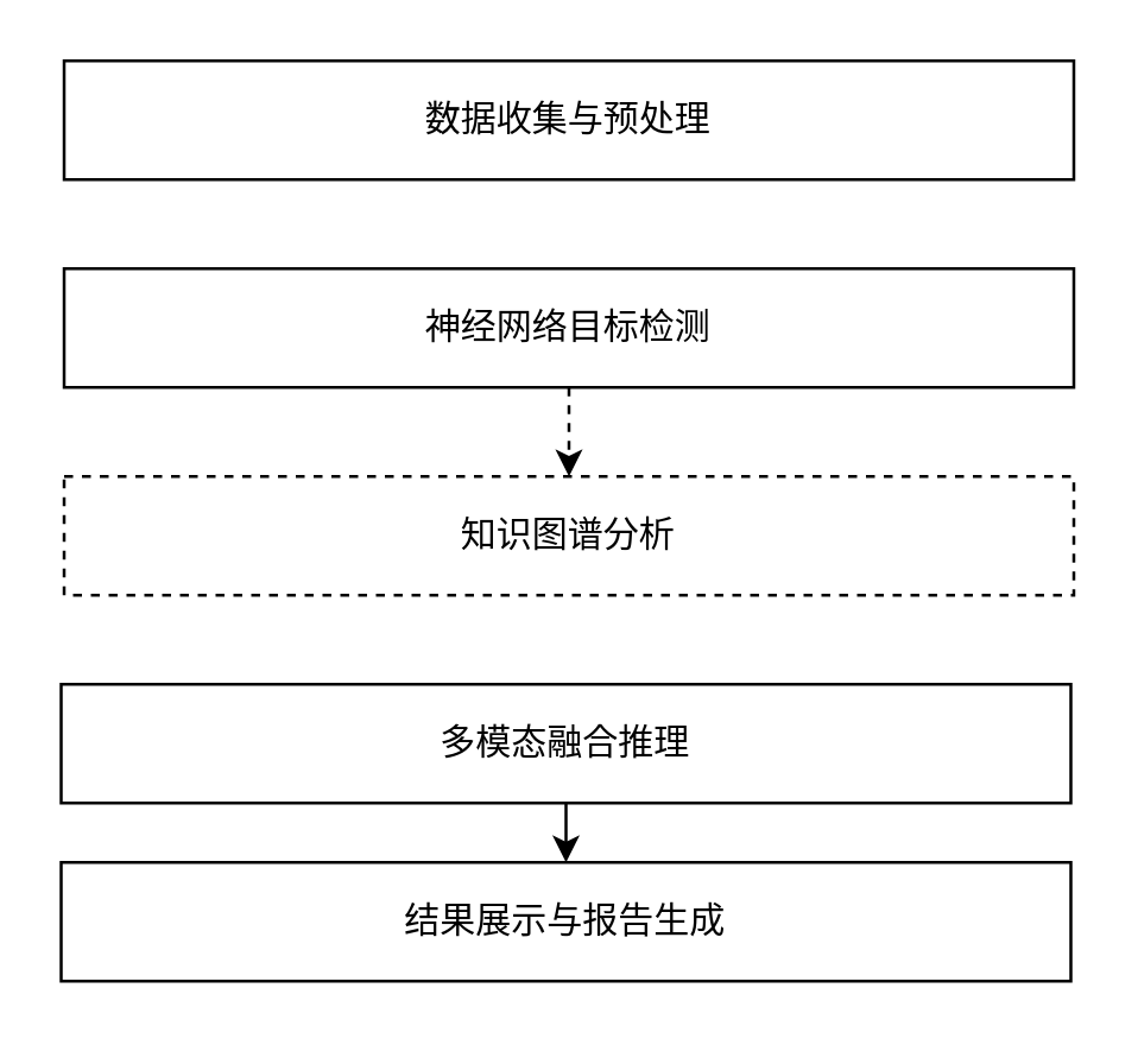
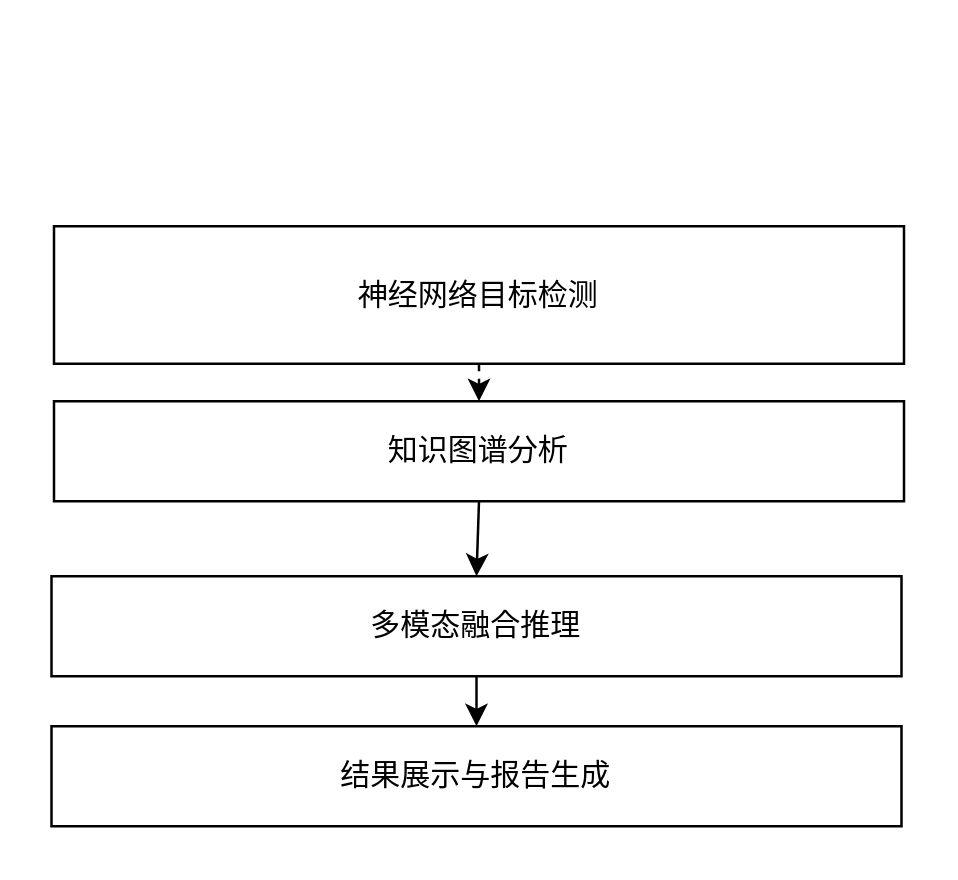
- <mxCell id="2" value="数据收集与预处理" style="rounded=0;whiteSpace=wrap;html=1;" vertex="1" parent="1"><mxGeometry x="21" y="20" width="340" height="40" as="geometry" /></mxCell>
- <mxCell id="4" value="神经网络目标检测" style="rounded=0;whiteSpace=wrap;html=1;" vertex="1" parent="1"><mxGeometry x="21" y="90" width="340" height="40" as="geometry" /></mxCell>
+ <mxCell id="4" value="神经网络目标检测" style="rounded=0;whiteSpace=wrap;html=1;" vertex="1" parent="1"><mxGeometry x="21" y="90" width="340" height="55" as="geometry" /></mxCell>
- <mxCell id="6" value="知识图谱分析" style="rounded=0;whiteSpace=wrap;html=1;dashed=1;" vertex="1" parent="1"><mxGeometry x="21" y="160" width="340" height="40" as="geometry" /></mxCell>
+ <mxCell id="6" value="知识图谱分析" style="rounded=0;whiteSpace=wrap;html=1;" vertex="1" parent="1"><mxGeometry x="21" y="160" width="340" height="40" as="geometry" /></mxCell>
+ <mxCell id="5" style="edgeStyle=none;html=1;exitX=0.5;exitY=1;exitDx=0;exitDy=0;entryX=0.5;entryY=0;entryDx=0;entryDy=0;" edge="1" parent="1" source="6" target="8"><mxGeometry relative="1" as="geometry" /></mxCell>
